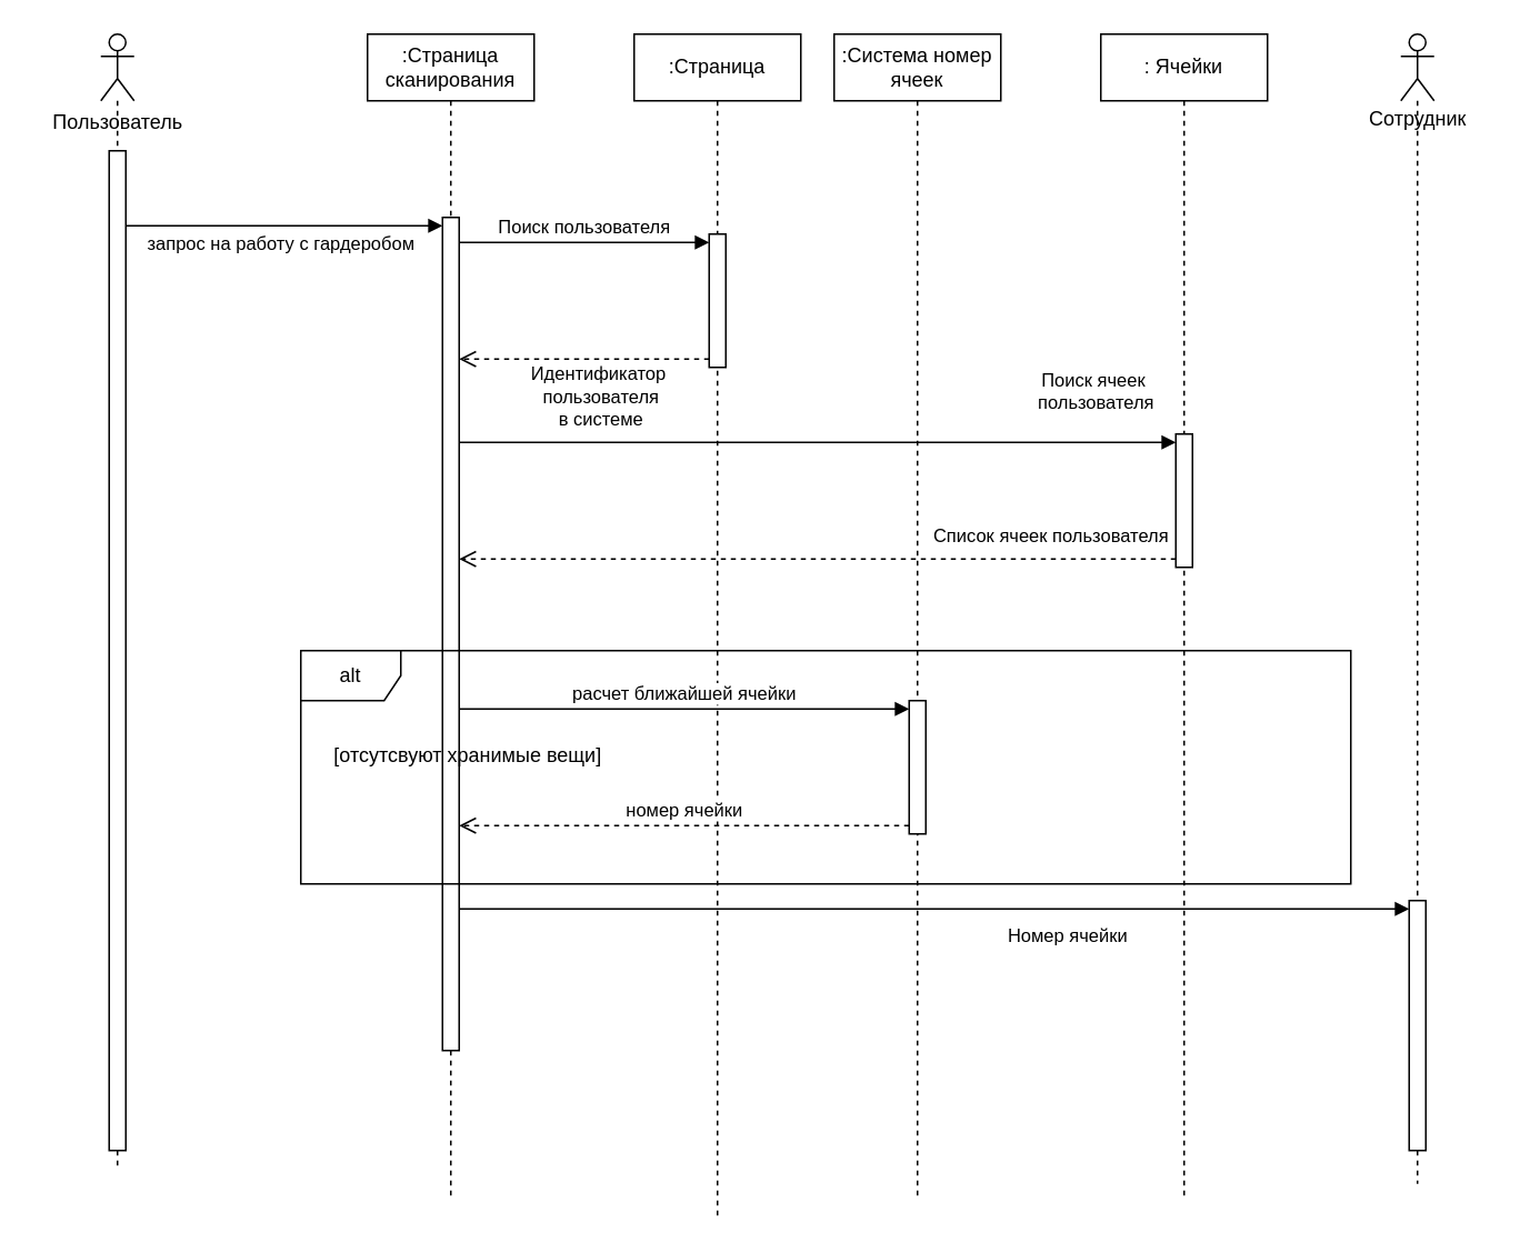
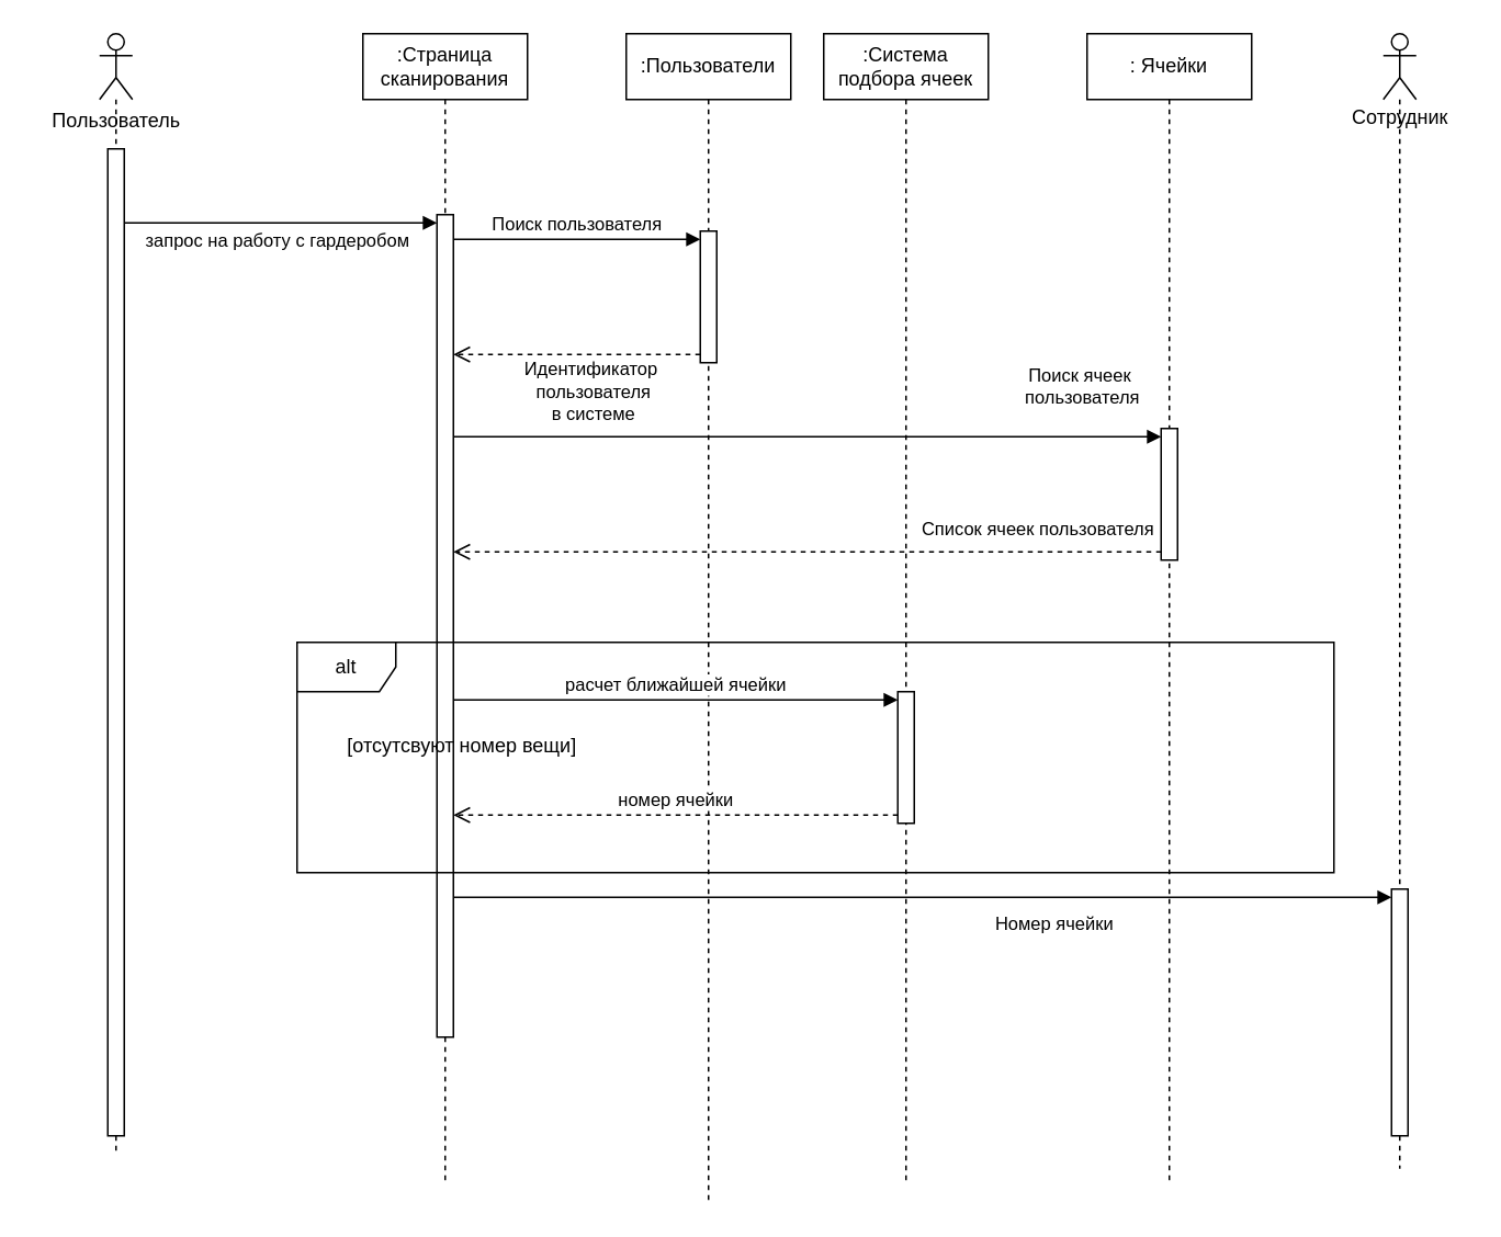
- <mxCell id="7" value=":Страница" style="shape=umlLifeline;perimeter=lifelinePerimeter;whiteSpace=wrap;html=1;container=1;dropTarget=0;collapsible=0;recursiveResize=0;outlineConnect=0;portConstraint=eastwest;newEdgeStyle={&quot;curved&quot;:0,&quot;rounded&quot;:0};" vertex="1" parent="1"><mxGeometry x="380" y="20" width="100" height="710" as="geometry" /></mxCell>
+ <mxCell id="7" value=":Пользователи" style="shape=umlLifeline;perimeter=lifelinePerimeter;whiteSpace=wrap;html=1;container=1;dropTarget=0;collapsible=0;recursiveResize=0;outlineConnect=0;portConstraint=eastwest;newEdgeStyle={&quot;curved&quot;:0,&quot;rounded&quot;:0};" vertex="1" parent="1"><mxGeometry x="380" y="20" width="100" height="710" as="geometry" /></mxCell>
- <mxCell id="16" value=":Система номер ячеек" style="shape=umlLifeline;perimeter=lifelinePerimeter;whiteSpace=wrap;html=1;container=1;dropTarget=0;collapsible=0;recursiveResize=0;outlineConnect=0;portConstraint=eastwest;newEdgeStyle={&quot;curved&quot;:0,&quot;rounded&quot;:0};" vertex="1" parent="1"><mxGeometry x="500" y="20" width="100" height="700" as="geometry" /></mxCell>
+ <mxCell id="16" value=":Система подбора ячеек" style="shape=umlLifeline;perimeter=lifelinePerimeter;whiteSpace=wrap;html=1;container=1;dropTarget=0;collapsible=0;recursiveResize=0;outlineConnect=0;portConstraint=eastwest;newEdgeStyle={&quot;curved&quot;:0,&quot;rounded&quot;:0};" vertex="1" parent="1"><mxGeometry x="500" y="20" width="100" height="700" as="geometry" /></mxCell>
- <mxCell id="20" value="[отсутсвуют хранимые вещи]" style="text;html=1;align=center;verticalAlign=middle;resizable=0;points=[];autosize=1;strokeColor=none;fillColor=none;" vertex="1" parent="1"><mxGeometry x="190" y="438" width="180" height="30" as="geometry" /></mxCell>
+ <mxCell id="20" value="[отсутсвуют номер вещи]" style="text;html=1;align=center;verticalAlign=middle;resizable=0;points=[];autosize=1;strokeColor=none;fillColor=none;" vertex="1" parent="1"><mxGeometry x="190" y="438" width="180" height="30" as="geometry" /></mxCell>
